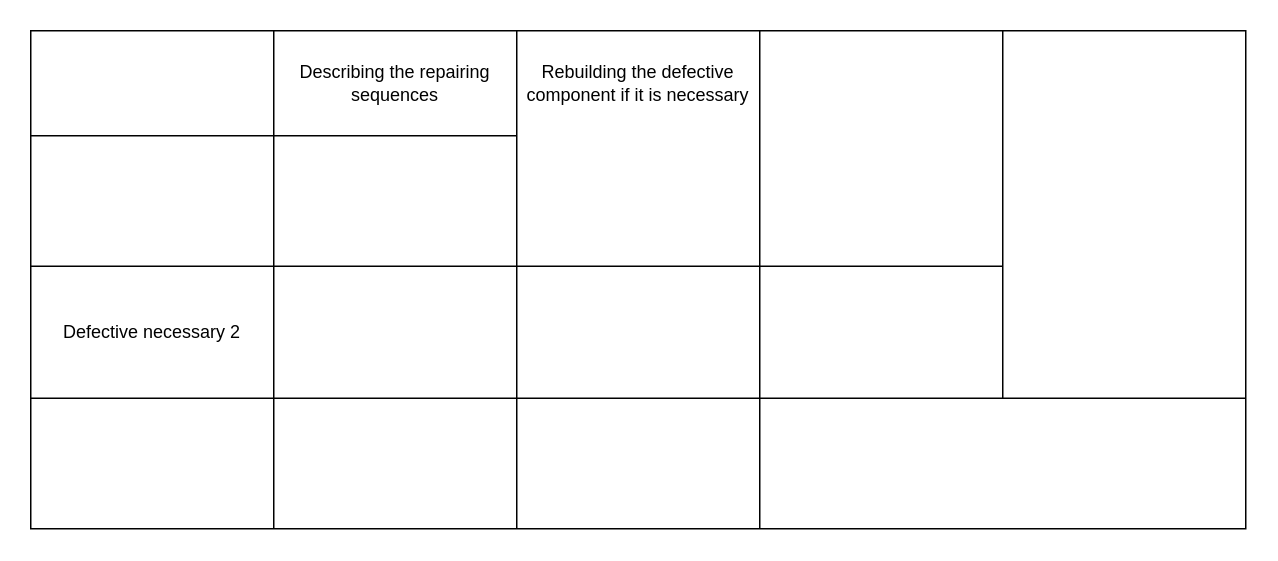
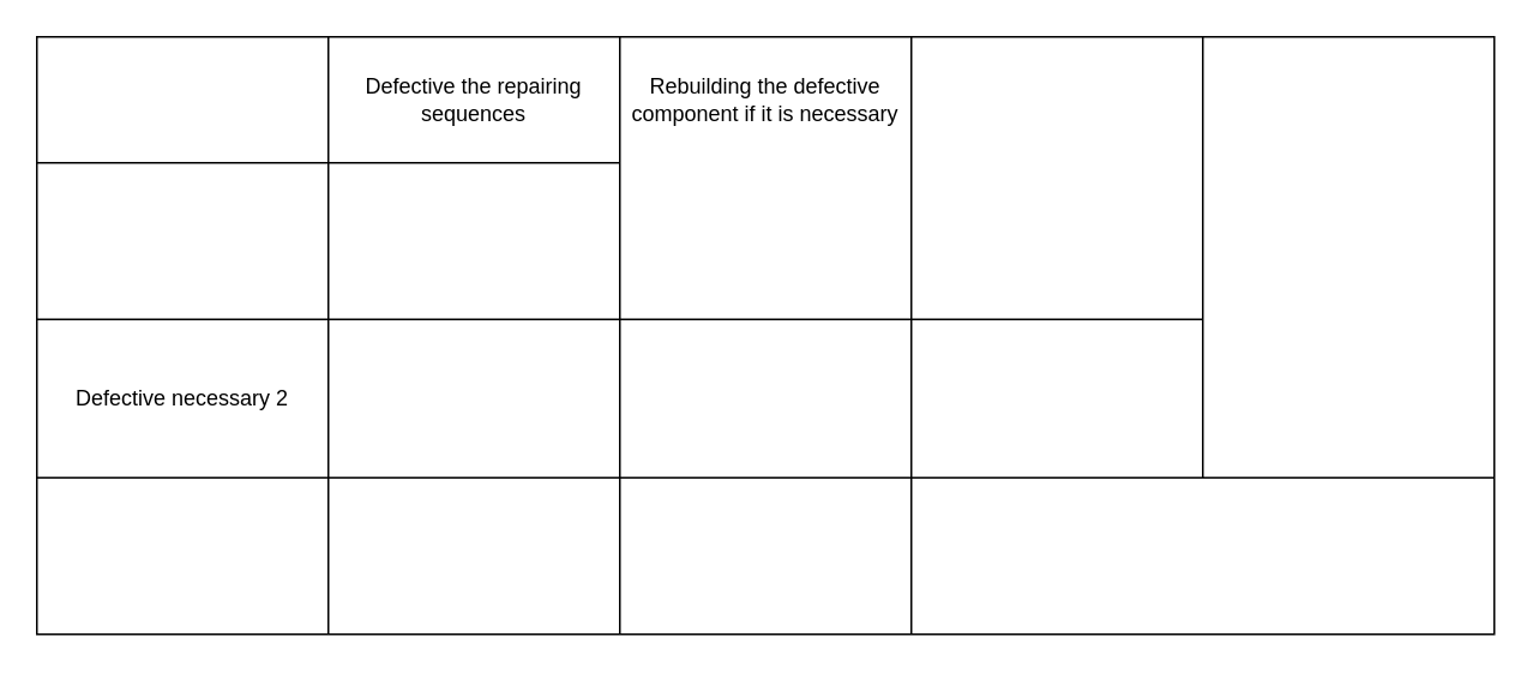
- <mxCell id="4" value="Describing the repairing sequences" style="shape=partialRectangle;html=1;whiteSpace=wrap;connectable=0;overflow=hidden;fillColor=none;top=0;left=0;bottom=0;right=0;pointerEvents=1;" vertex="1" parent="3"><mxGeometry x="162" width="162" height="70" as="geometry" /></mxCell>
+ <mxCell id="4" value="Defective the repairing sequences" style="shape=partialRectangle;html=1;whiteSpace=wrap;connectable=0;overflow=hidden;fillColor=none;top=0;left=0;bottom=0;right=0;pointerEvents=1;" vertex="1" parent="3"><mxGeometry x="162" width="162" height="70" as="geometry" /></mxCell>
